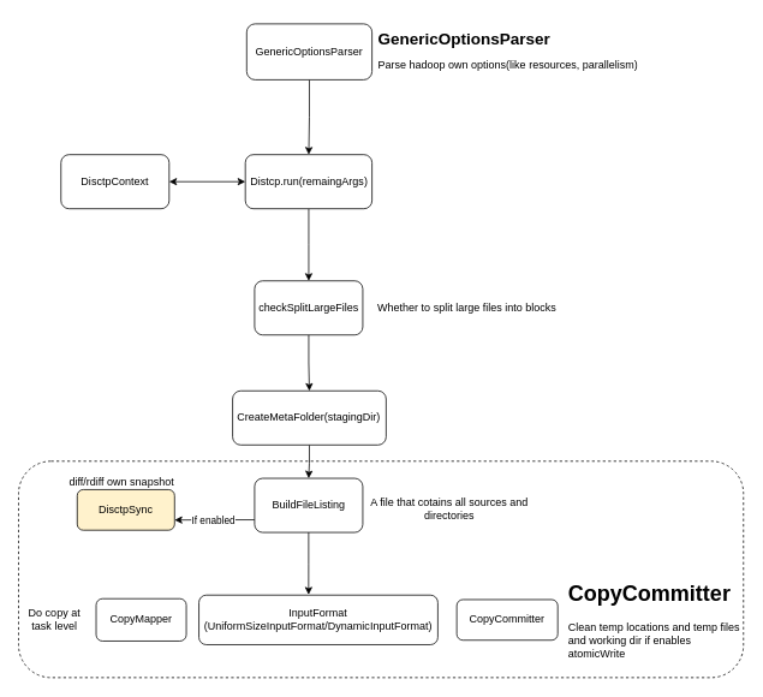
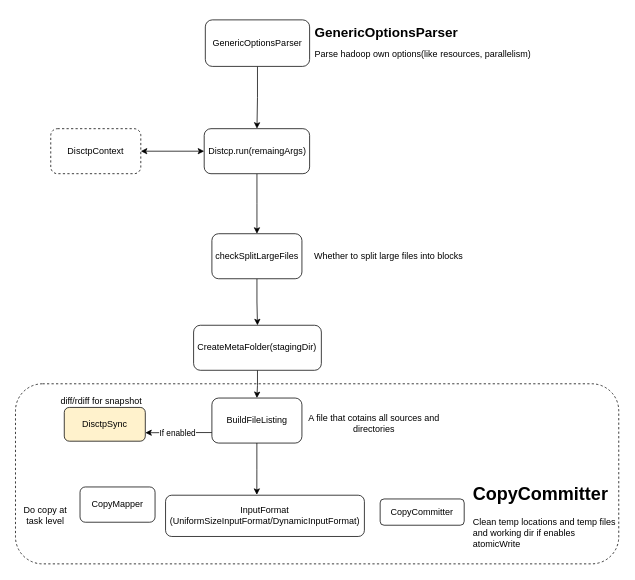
- <mxCell id="9" value="DisctpContext" style="rounded=1;whiteSpace=wrap;html=1;" vertex="1" parent="1"><mxGeometry x="67" y="171" width="120" height="60" as="geometry" /></mxCell>
+ <mxCell id="9" value="DisctpContext" style="rounded=1;whiteSpace=wrap;html=1;dashed=1;" vertex="1" parent="1"><mxGeometry x="67" y="171" width="120" height="60" as="geometry" /></mxCell>
- <mxCell id="19" value="diff/rdiff own snapshot" style="text;html=1;strokeColor=none;fillColor=none;align=center;verticalAlign=middle;whiteSpace=wrap;rounded=0;" vertex="1" parent="1"><mxGeometry x="58" y="514" width="153" height="39" as="geometry" /></mxCell>
+ <mxCell id="19" value="diff/rdiff for snapshot" style="text;html=1;strokeColor=none;fillColor=none;align=center;verticalAlign=middle;whiteSpace=wrap;rounded=0;" vertex="1" parent="1"><mxGeometry x="58" y="514" width="153" height="39" as="geometry" /></mxCell>
- <mxCell id="15" value="CopyMapper" style="rounded=1;whiteSpace=wrap;html=1;" vertex="1" parent="1"><mxGeometry x="106" y="663.5" width="100" height="47" as="geometry" /></mxCell>
+ <mxCell id="15" value="CopyMapper" style="rounded=1;whiteSpace=wrap;html=1;" vertex="1" parent="1"><mxGeometry x="106" y="648.5" width="100" height="47" as="geometry" /></mxCell>
- <mxCell id="25" value="CopyCommitter" style="rounded=1;whiteSpace=wrap;html=1;" vertex="1" parent="1"><mxGeometry x="506" y="664.5" width="112" height="45" as="geometry" /></mxCell>
+ <mxCell id="25" value="CopyCommitter" style="rounded=1;whiteSpace=wrap;html=1;" vertex="1" parent="1"><mxGeometry x="506" y="664.5" width="112" height="35" as="geometry" /></mxCell>
